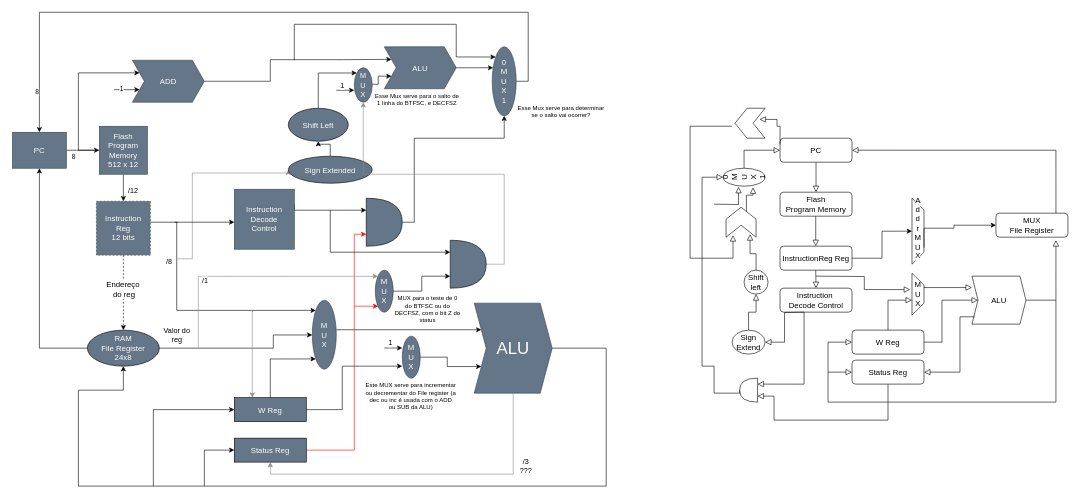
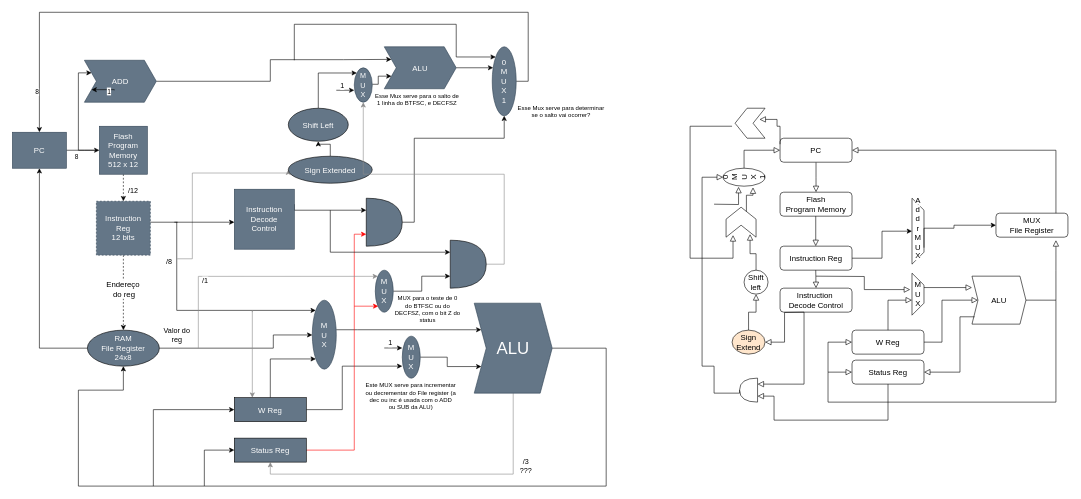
- <mxCell id="5" value="ADD" style="shape=step;perimeter=stepPerimeter;whiteSpace=wrap;html=1;fixedSize=1;fillColor=#647687;fontColor=#ffffff;strokeColor=#314354;fontSize=13;" vertex="1" parent="1"><mxGeometry x="220" y="100" width="120" height="70" as="geometry" /></mxCell>
+ <mxCell id="5" value="ADD" style="shape=step;perimeter=stepPerimeter;whiteSpace=wrap;html=1;fixedSize=1;fillColor=#647687;fontColor=#ffffff;strokeColor=#314354;fontSize=13;" vertex="1" parent="1"><mxGeometry x="140" y="100" width="120" height="70" as="geometry" /></mxCell>
- <mxCell id="6" style="edgeStyle=orthogonalEdgeStyle;rounded=0;orthogonalLoop=1;jettySize=auto;html=1;entryX=0.5;entryY=0;entryDx=0;entryDy=0;fontSize=13;" edge="1" parent="1" source="8" target="11"><mxGeometry y="15" relative="1" as="geometry"><mxPoint x="325" y="250" as="targetPoint" /><mxPoint as="offset" /></mxGeometry></mxCell>
+ <mxCell id="6" style="edgeStyle=orthogonalEdgeStyle;rounded=0;orthogonalLoop=1;jettySize=auto;html=1;entryX=0.5;entryY=0;entryDx=0;entryDy=0;fontSize=13;dashed=1;" edge="1" parent="1" source="8" target="11"><mxGeometry y="15" relative="1" as="geometry"><mxPoint x="325" y="250" as="targetPoint" /><mxPoint as="offset" /></mxGeometry></mxCell>
- <mxCell id="25" value="InstructionReg Reg" style="rounded=1;whiteSpace=wrap;html=1;fontSize=13;glass=0;strokeWidth=1;shadow=0;" vertex="1" parent="1"><mxGeometry x="1299.91" y="409.95" width="120" height="40" as="geometry" /></mxCell>
+ <mxCell id="25" value="Instruction Reg" style="rounded=1;whiteSpace=wrap;html=1;fontSize=13;glass=0;strokeWidth=1;shadow=0;" vertex="1" parent="1"><mxGeometry x="1299.91" y="409.95" width="120" height="40" as="geometry" /></mxCell>
- <mxCell id="48" value="Sign&lt;br style=&quot;font-size: 13px;&quot;&gt;Extend" style="ellipse;whiteSpace=wrap;html=1;fontSize=13;" vertex="1" parent="1"><mxGeometry x="1219.91" y="549.95" width="55" height="40" as="geometry" /></mxCell>
+ <mxCell id="48" value="Sign&lt;br style=&quot;font-size: 13px;&quot;&gt;Extend" style="ellipse;whiteSpace=wrap;html=1;fontSize=13;fillColor=#ffe6cc;" vertex="1" parent="1"><mxGeometry x="1219.91" y="549.95" width="55" height="40" as="geometry" /></mxCell>
